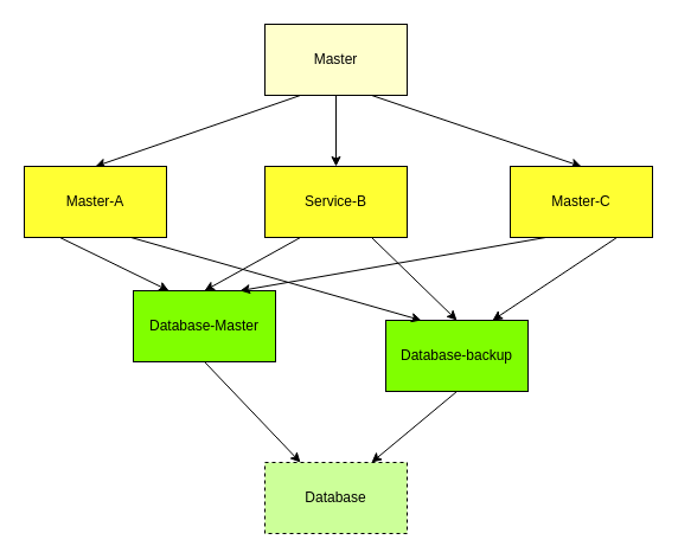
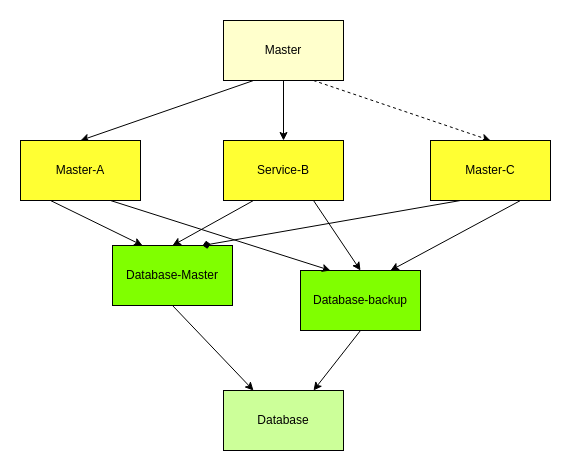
- <mxCell id="4" style="rounded=0;orthogonalLoop=1;jettySize=auto;html=1;exitX=0.75;exitY=1;exitDx=0;exitDy=0;entryX=0.5;entryY=0;entryDx=0;entryDy=0;" edge="1" parent="1" source="5" target="13"><mxGeometry relative="1" as="geometry" /></mxCell>
+ <mxCell id="4" style="rounded=0;orthogonalLoop=1;jettySize=auto;html=1;exitX=0.75;exitY=1;exitDx=0;exitDy=0;entryX=0.5;entryY=0;entryDx=0;entryDy=0;dashed=1;" edge="1" parent="1" source="5" target="13"><mxGeometry relative="1" as="geometry" /></mxCell>
- <mxCell id="11" style="rounded=0;orthogonalLoop=1;jettySize=auto;html=1;exitX=0.25;exitY=1;exitDx=0;exitDy=0;entryX=0.75;entryY=0;entryDx=0;entryDy=0;" edge="1" parent="1" source="13" target="10"><mxGeometry relative="1" as="geometry" /></mxCell>
+ <mxCell id="11" style="rounded=0;orthogonalLoop=1;jettySize=auto;html=1;exitX=0.25;exitY=1;exitDx=0;exitDy=0;entryX=0.75;entryY=0;entryDx=0;entryDy=0;endArrow=diamond;" edge="1" parent="1" source="13" target="10"><mxGeometry relative="1" as="geometry" /></mxCell>
- <mxCell id="8" value="Database-backup" style="rounded=0;whiteSpace=wrap;html=1;fillColor=#80FF00;" vertex="1" parent="1"><mxGeometry x="325" y="270" width="120" height="60" as="geometry" /></mxCell>
+ <mxCell id="8" value="Database-backup" style="rounded=0;whiteSpace=wrap;html=1;fillColor=#80FF00;" vertex="1" parent="1"><mxGeometry x="300" y="270" width="120" height="60" as="geometry" /></mxCell>
- <mxCell id="6" value="Database" style="rounded=0;whiteSpace=wrap;html=1;fillColor=#CCFF99;dashed=1;" vertex="1" parent="1"><mxGeometry x="223" y="390" width="120" height="60" as="geometry" /></mxCell>
+ <mxCell id="6" value="Database" style="rounded=0;whiteSpace=wrap;html=1;fillColor=#CCFF99;" vertex="1" parent="1"><mxGeometry x="223" y="390" width="120" height="60" as="geometry" /></mxCell>
